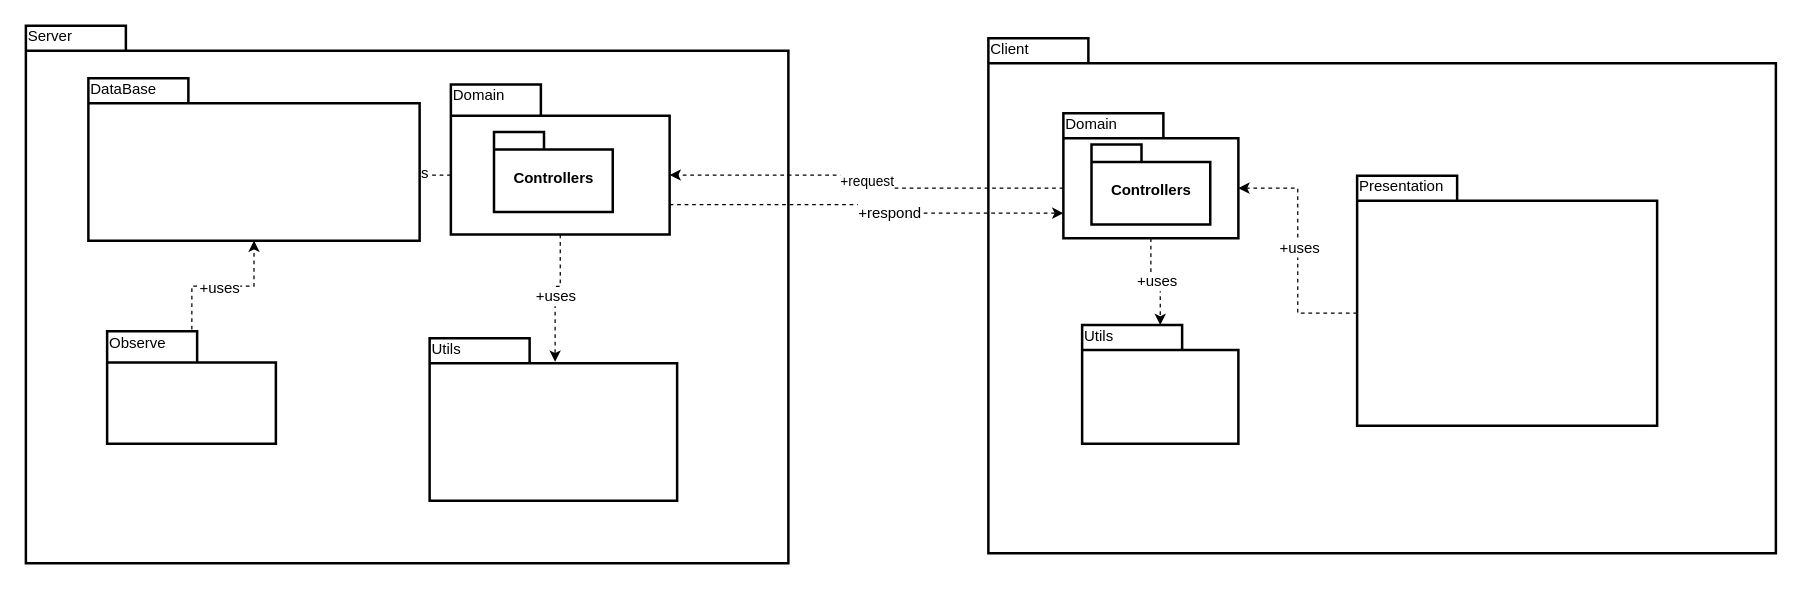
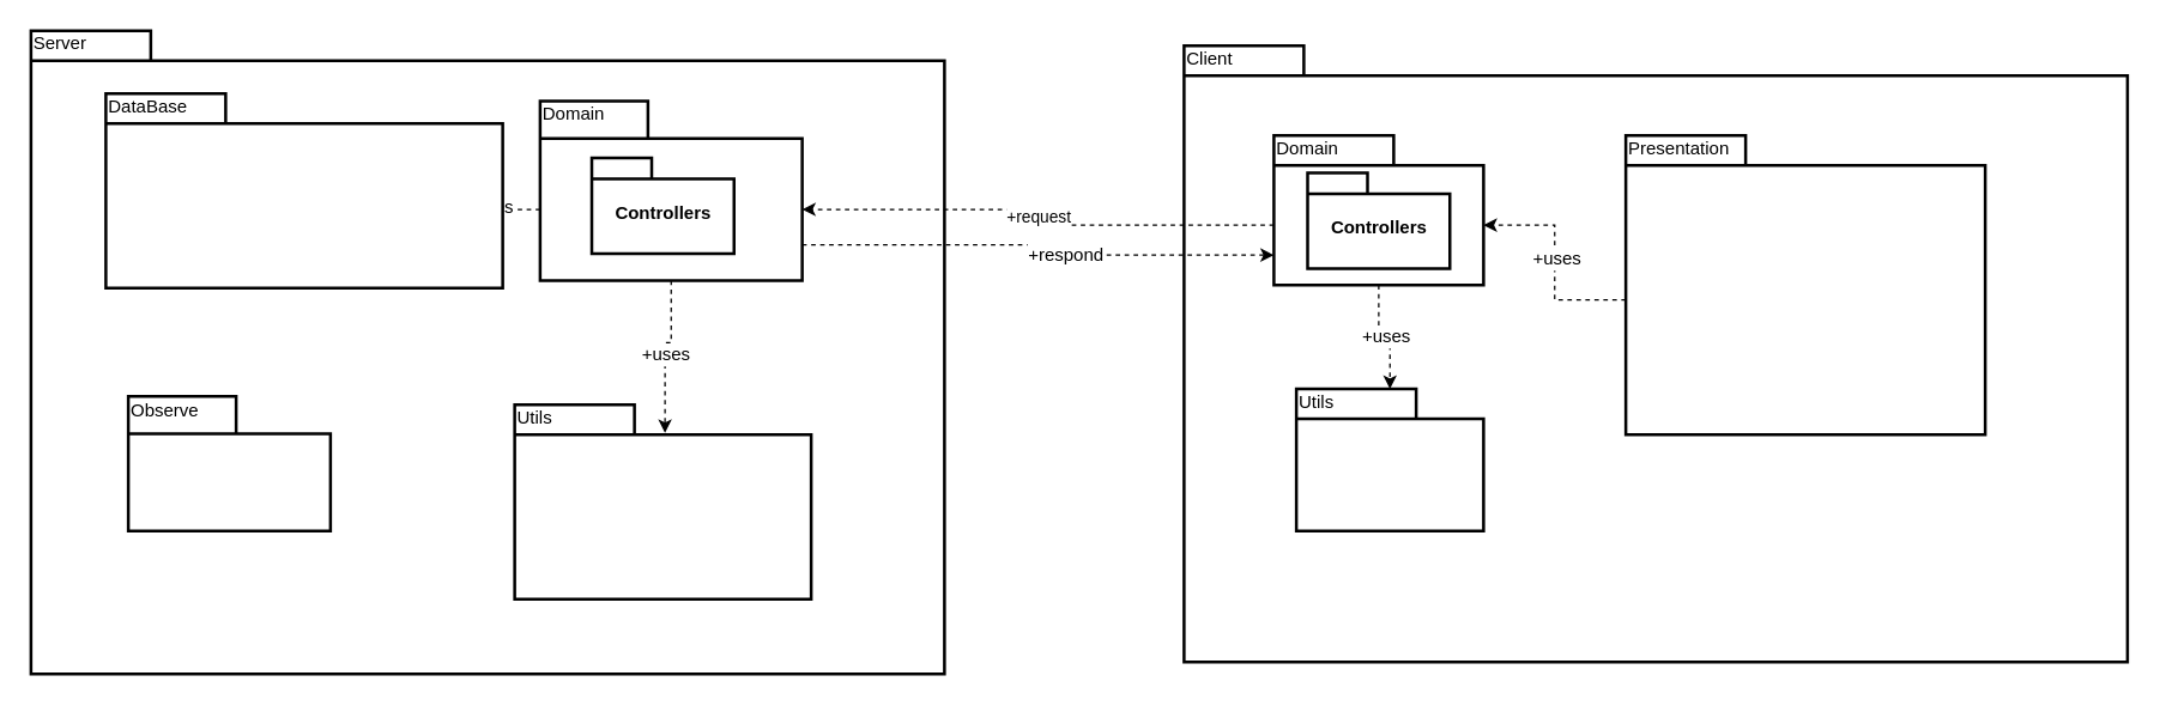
- <mxCell id="21" style="edgeStyle=orthogonalEdgeStyle;rounded=0;orthogonalLoop=1;jettySize=auto;html=1;exitX=0.502;exitY=0.185;exitDx=0;exitDy=0;exitPerimeter=0;dashed=1;" edge="1" parent="1" source="23" target="16"><mxGeometry relative="1" as="geometry" /></mxCell>
- <mxCell id="22" value="+uses" style="text;html=1;resizable=0;points=[];align=center;verticalAlign=middle;labelBackgroundColor=#ffffff;" vertex="1" connectable="0" parent="21"><mxGeometry x="0.074" y="-1" relative="1" as="geometry"><mxPoint as="offset" /></mxGeometry></mxCell>
- <mxCell id="19" value="Presentation" style="shape=folder;tabWidth=80;tabHeight=20;tabPosition=left;strokeWidth=2;html=1;whiteSpace=wrap;align=left;verticalAlign=top;spacingTop=-5;" parent="1" vertex="1"><mxGeometry x="1085" y="140" width="240" height="200" as="geometry" /></mxCell>
+ <mxCell id="19" value="Presentation" style="shape=folder;tabWidth=80;tabHeight=20;tabPosition=left;strokeWidth=2;html=1;whiteSpace=wrap;align=left;verticalAlign=top;spacingTop=-5;" parent="1" vertex="1"><mxGeometry x="1085" y="90" width="240" height="200" as="geometry" /></mxCell>
